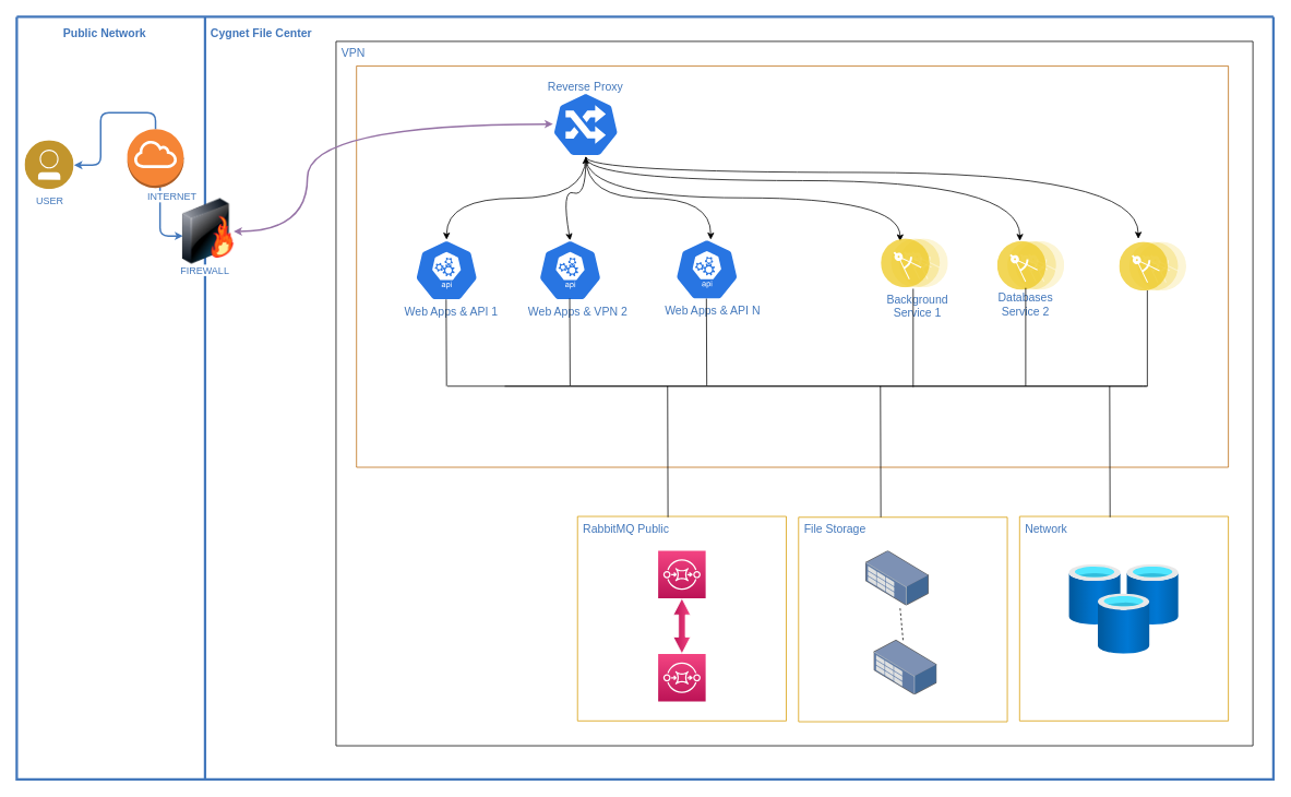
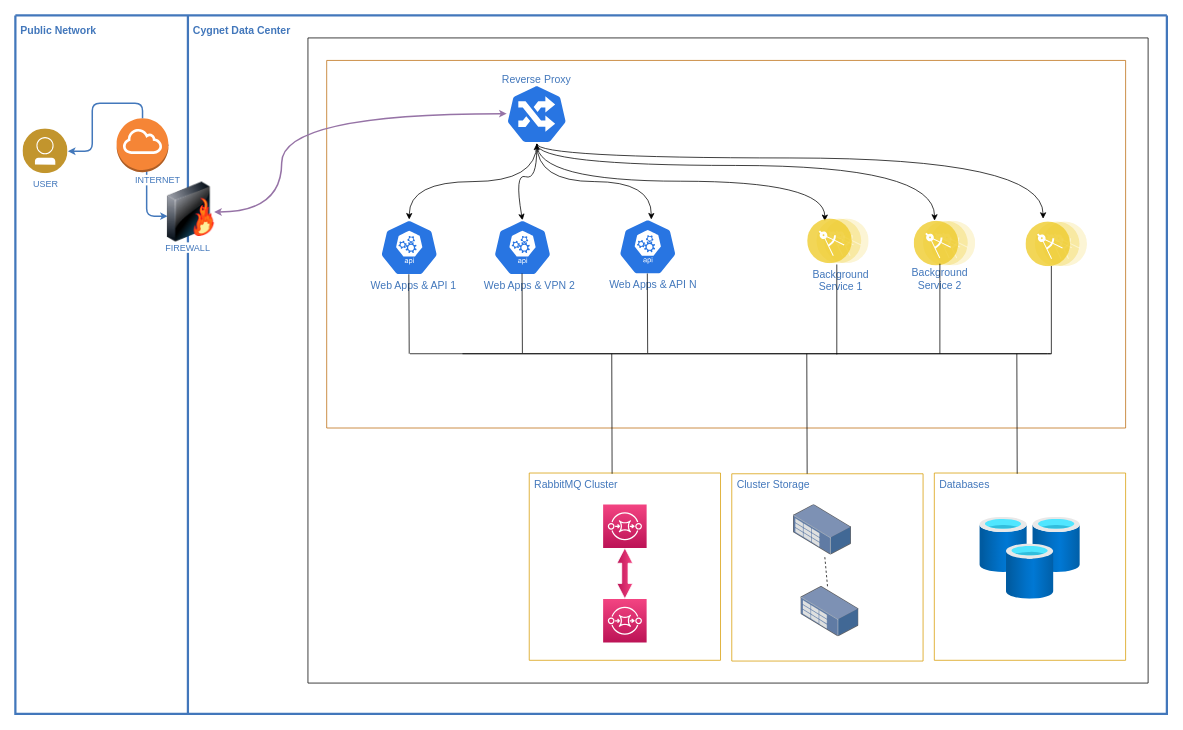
- <mxCell id="3" value="Public Network" style="text;html=1;align=left;verticalAlign=middle;fontColor=#4277BB;shadow=0;dashed=0;strokeColor=none;fillColor=none;labelBackgroundColor=none;fontStyle=1;fontSize=14;spacingLeft=5;" parent="2" vertex="1"><mxGeometry x="50" y="10" width="150" height="20" as="geometry" /></mxCell>
+ <mxCell id="3" value="Public Network" style="text;html=1;align=left;verticalAlign=middle;fontColor=#4277BB;shadow=0;dashed=0;strokeColor=none;fillColor=none;labelBackgroundColor=none;fontStyle=1;fontSize=14;spacingLeft=5;" parent="2" vertex="1"><mxGeometry y="10" width="150" height="20" as="geometry" /></mxCell>
- <mxCell id="5" value="Cygnet File Center" style="text;html=1;align=left;verticalAlign=middle;fontColor=#4277BB;shadow=0;dashed=0;strokeColor=none;fillColor=none;labelBackgroundColor=none;fontStyle=1;fontSize=14;spacingLeft=5;" parent="2" vertex="1"><mxGeometry x="230" y="10" width="150" height="20" as="geometry" /></mxCell>
+ <mxCell id="5" value="Cygnet Data Center" style="text;html=1;align=left;verticalAlign=middle;fontColor=#4277BB;shadow=0;dashed=0;strokeColor=none;fillColor=none;labelBackgroundColor=none;fontStyle=1;fontSize=14;spacingLeft=5;" parent="2" vertex="1"><mxGeometry x="230" y="10" width="150" height="20" as="geometry" /></mxCell>
- <mxCell id="48" value="VPN" style="text;html=1;align=left;verticalAlign=top;fontColor=#4277BB;shadow=0;dashed=0;strokeColor=none;fillColor=none;labelBackgroundColor=none;fontStyle=0;fontSize=14;spacingLeft=5;" parent="46" vertex="1"><mxGeometry y="-0.69" width="120" height="26" as="geometry" /></mxCell>
- <mxCell id="25" value="Databases&lt;br&gt;Service 2" style="text;html=1;align=center;verticalAlign=top;fontColor=#4277BB;shadow=0;dashed=0;strokeColor=none;fillColor=none;labelBackgroundColor=none;fontStyle=0;fontSize=14;spacingLeft=5;" parent="13" vertex="1"><mxGeometry x="772.62" y="268" width="83.38" height="20" as="geometry" /></mxCell>
+ <mxCell id="25" value="Background&lt;br&gt;Service 2" style="text;html=1;align=center;verticalAlign=top;fontColor=#4277BB;shadow=0;dashed=0;strokeColor=none;fillColor=none;labelBackgroundColor=none;fontStyle=0;fontSize=14;spacingLeft=5;" parent="13" vertex="1"><mxGeometry x="772.62" y="268" width="83.38" height="20" as="geometry" /></mxCell>
- <mxCell id="38" value="RabbitMQ Public" style="text;html=1;align=left;verticalAlign=top;fontColor=#4277BB;shadow=0;dashed=0;strokeColor=none;fillColor=none;labelBackgroundColor=none;fontStyle=0;fontSize=14;spacingLeft=5;" parent="37" vertex="1"><mxGeometry x="7.105e-15" width="181" height="24" as="geometry" /></mxCell>
+ <mxCell id="38" value="RabbitMQ Cluster" style="text;html=1;align=left;verticalAlign=top;fontColor=#4277BB;shadow=0;dashed=0;strokeColor=none;fillColor=none;labelBackgroundColor=none;fontStyle=0;fontSize=14;spacingLeft=5;" parent="37" vertex="1"><mxGeometry x="7.105e-15" width="181" height="24" as="geometry" /></mxCell>
- <mxCell id="43" value="Network" style="text;html=1;align=left;verticalAlign=top;fontColor=#4277BB;shadow=0;dashed=0;strokeColor=none;fillColor=none;labelBackgroundColor=none;fontStyle=0;fontSize=14;spacingLeft=5;" parent="42" vertex="1"><mxGeometry x="7.105e-15" width="181" height="24" as="geometry" /></mxCell>
+ <mxCell id="43" value="Databases" style="text;html=1;align=left;verticalAlign=top;fontColor=#4277BB;shadow=0;dashed=0;strokeColor=none;fillColor=none;labelBackgroundColor=none;fontStyle=0;fontSize=14;spacingLeft=5;" parent="42" vertex="1"><mxGeometry x="7.105e-15" width="181" height="24" as="geometry" /></mxCell>
- <mxCell id="51" value="File Storage" style="text;html=1;align=left;verticalAlign=top;fontColor=#4277BB;shadow=0;dashed=0;strokeColor=none;fillColor=none;labelBackgroundColor=none;fontStyle=0;fontSize=14;spacingLeft=5;" parent="50" vertex="1"><mxGeometry x="7.105e-15" width="181" height="24" as="geometry" /></mxCell>
+ <mxCell id="51" value="Cluster Storage" style="text;html=1;align=left;verticalAlign=top;fontColor=#4277BB;shadow=0;dashed=0;strokeColor=none;fillColor=none;labelBackgroundColor=none;fontStyle=0;fontSize=14;spacingLeft=5;" parent="50" vertex="1"><mxGeometry x="7.105e-15" width="181" height="24" as="geometry" /></mxCell>
